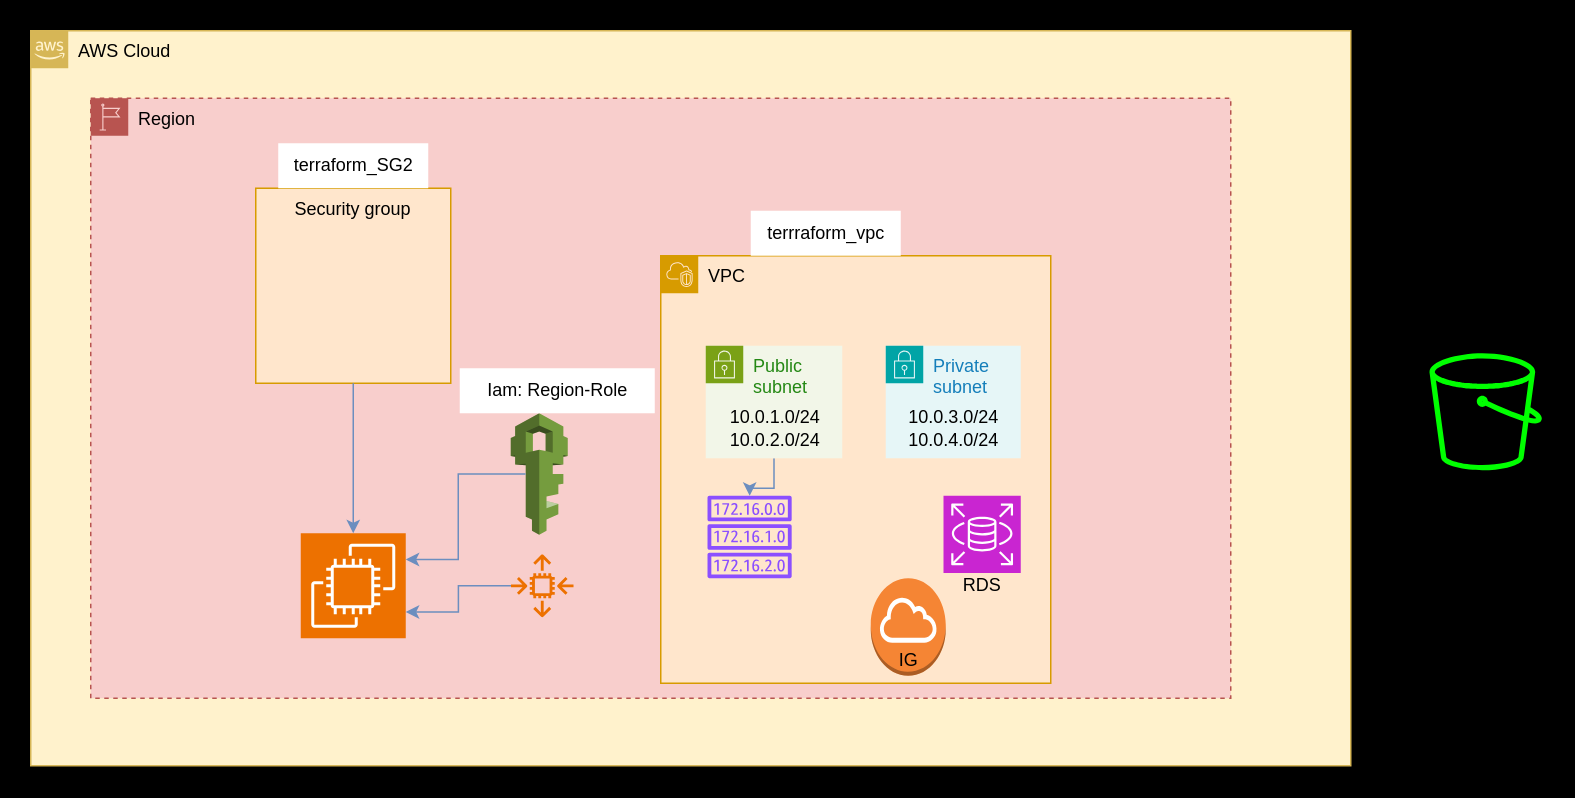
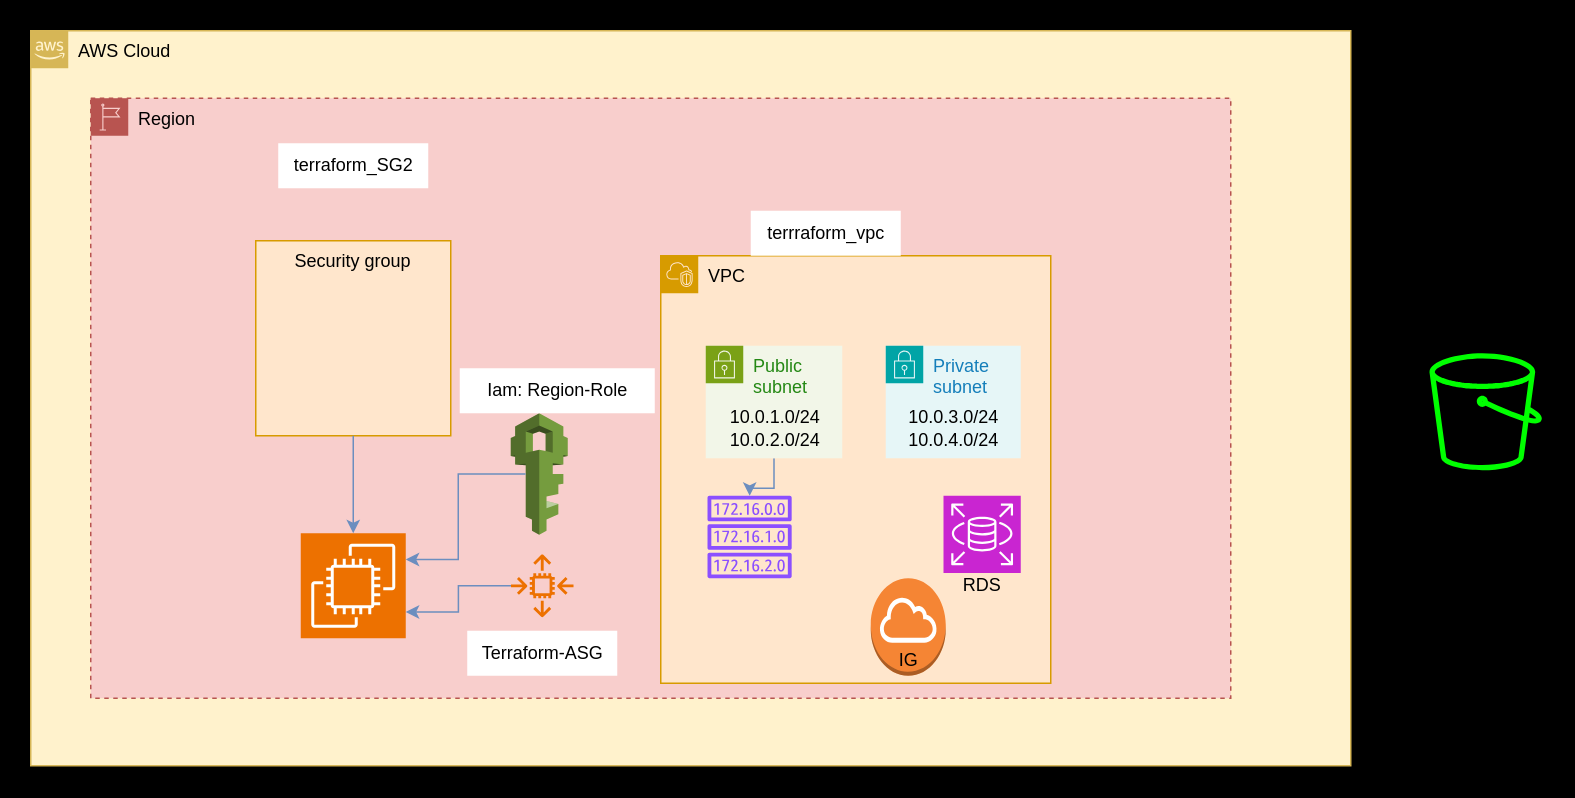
- <mxCell id="18" value="Security group" style="fillColor=#ffe6cc;strokeColor=#d79b00;verticalAlign=top;fontStyle=0;whiteSpace=wrap;html=1;" parent="3" vertex="1"><mxGeometry x="110" y="60" width="130" height="130" as="geometry" /></mxCell>
+ <mxCell id="18" value="Security group" style="fillColor=#ffe6cc;strokeColor=#d79b00;verticalAlign=top;fontStyle=0;whiteSpace=wrap;html=1;" parent="3" vertex="1"><mxGeometry x="110" y="95" width="130" height="130" as="geometry" /></mxCell>
+ <mxCell id="25" value="Terraform-ASG" style="text;html=1;align=center;verticalAlign=middle;resizable=0;points=[];autosize=1;strokeColor=none;fillColor=#FFFFFF;" parent="3" vertex="1"><mxGeometry x="251" y="355" width="100" height="30" as="geometry" /></mxCell>
